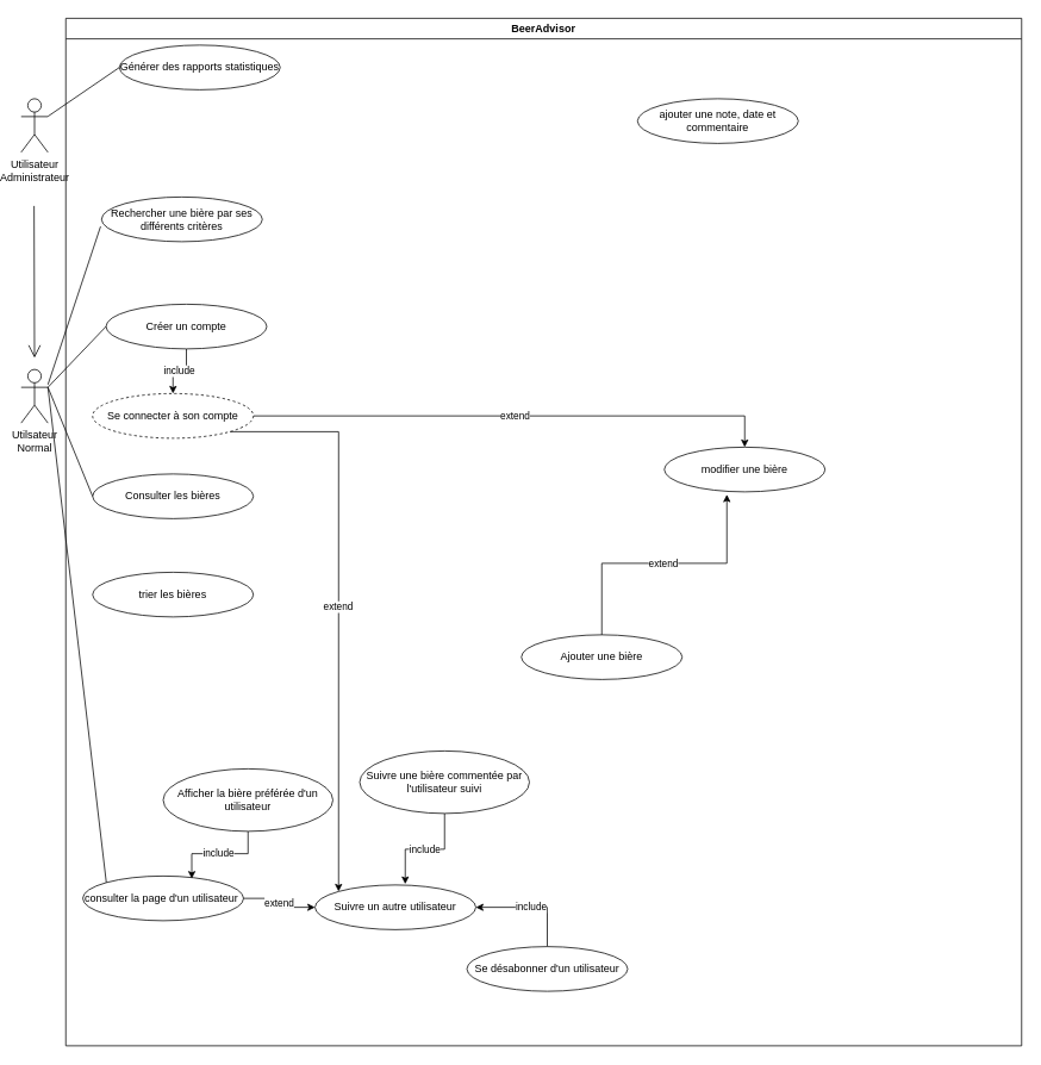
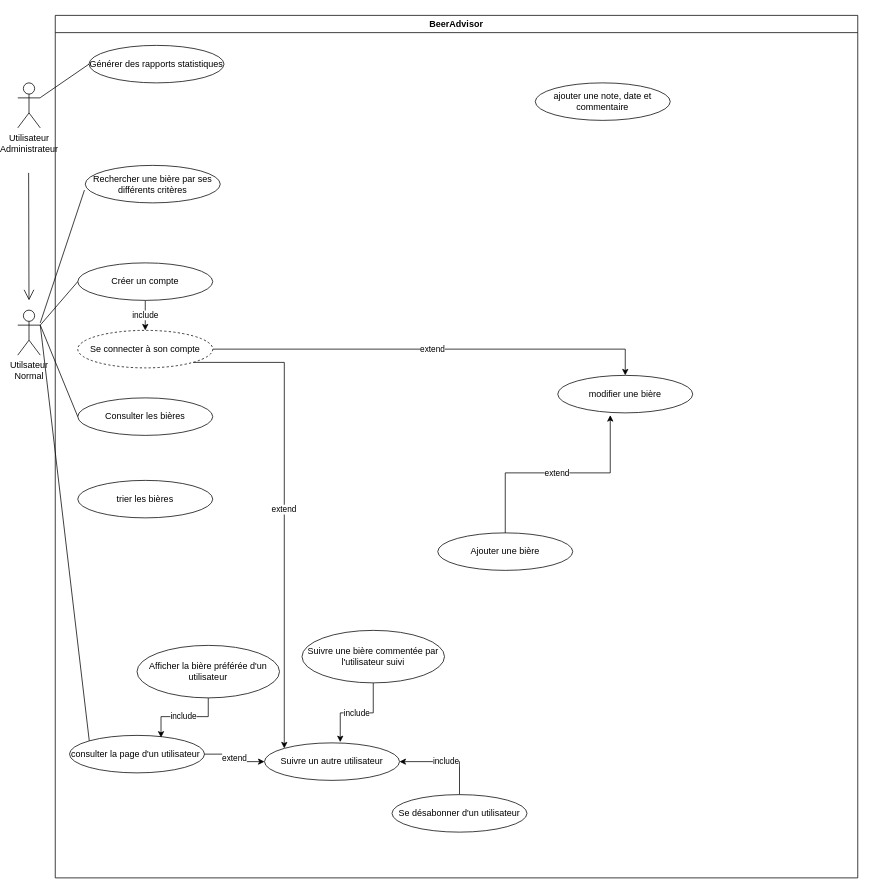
- <mxCell id="5" value="Générer des rapports statistiques" style="ellipse;whiteSpace=wrap;html=1;" parent="2" vertex="1"><mxGeometry x="60" y="30" width="180" height="50" as="geometry" /></mxCell>
+ <mxCell id="5" value="Générer des rapports statistiques" style="ellipse;whiteSpace=wrap;html=1;" parent="2" vertex="1"><mxGeometry x="45" y="40" width="180" height="50" as="geometry" /></mxCell>
- <mxCell id="8" value="Créer un compte" style="ellipse;whiteSpace=wrap;html=1;" parent="2" vertex="1"><mxGeometry x="45" y="320" width="180" height="50" as="geometry" /></mxCell>
+ <mxCell id="8" value="Créer un compte" style="ellipse;whiteSpace=wrap;html=1;" parent="2" vertex="1"><mxGeometry x="30" y="330" width="180" height="50" as="geometry" /></mxCell>
